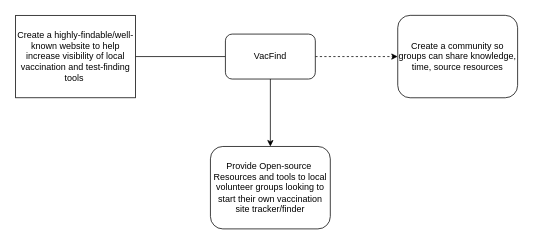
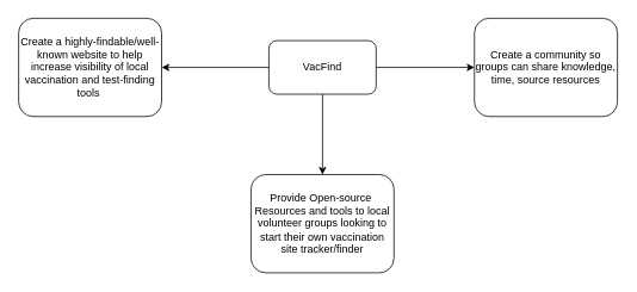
- <mxCell id="7" value="Create a highly-findable/well-known website to help increase visibility of local vaccination and test-finding tools&amp;nbsp;" style="whiteSpace=wrap;html=1;rounded=0;" parent="1" vertex="1"><mxGeometry x="20" y="20" width="160" height="110" as="geometry" /></mxCell>
+ <mxCell id="7" value="Create a highly-findable/well-known website to help increase visibility of local vaccination and test-finding tools&amp;nbsp;" style="whiteSpace=wrap;html=1;rounded=1;" parent="1" vertex="1"><mxGeometry x="20" y="20" width="160" height="110" as="geometry" /></mxCell>
- <mxCell id="3" style="edgeStyle=orthogonalEdgeStyle;rounded=0;orthogonalLoop=1;jettySize=auto;html=1;exitX=0;exitY=0.5;exitDx=0;exitDy=0;entryX=1;entryY=0.5;entryDx=0;entryDy=0;endArrow=none;" parent="1" source="5" target="7" edge="1"><mxGeometry relative="1" as="geometry" /></mxCell>
+ <mxCell id="3" style="edgeStyle=orthogonalEdgeStyle;rounded=0;orthogonalLoop=1;jettySize=auto;html=1;exitX=0;exitY=0.5;exitDx=0;exitDy=0;entryX=1;entryY=0.5;entryDx=0;entryDy=0;" parent="1" source="5" target="7" edge="1"><mxGeometry relative="1" as="geometry" /></mxCell>
- <mxCell id="4" style="edgeStyle=orthogonalEdgeStyle;rounded=0;orthogonalLoop=1;jettySize=auto;html=1;exitX=1;exitY=0.5;exitDx=0;exitDy=0;entryX=0;entryY=0.5;entryDx=0;entryDy=0;dashed=1;" parent="1" source="5" target="8" edge="1"><mxGeometry relative="1" as="geometry" /></mxCell>
+ <mxCell id="4" style="edgeStyle=orthogonalEdgeStyle;rounded=0;orthogonalLoop=1;jettySize=auto;html=1;exitX=1;exitY=0.5;exitDx=0;exitDy=0;entryX=0;entryY=0.5;entryDx=0;entryDy=0;" parent="1" source="5" target="8" edge="1"><mxGeometry relative="1" as="geometry" /></mxCell>
